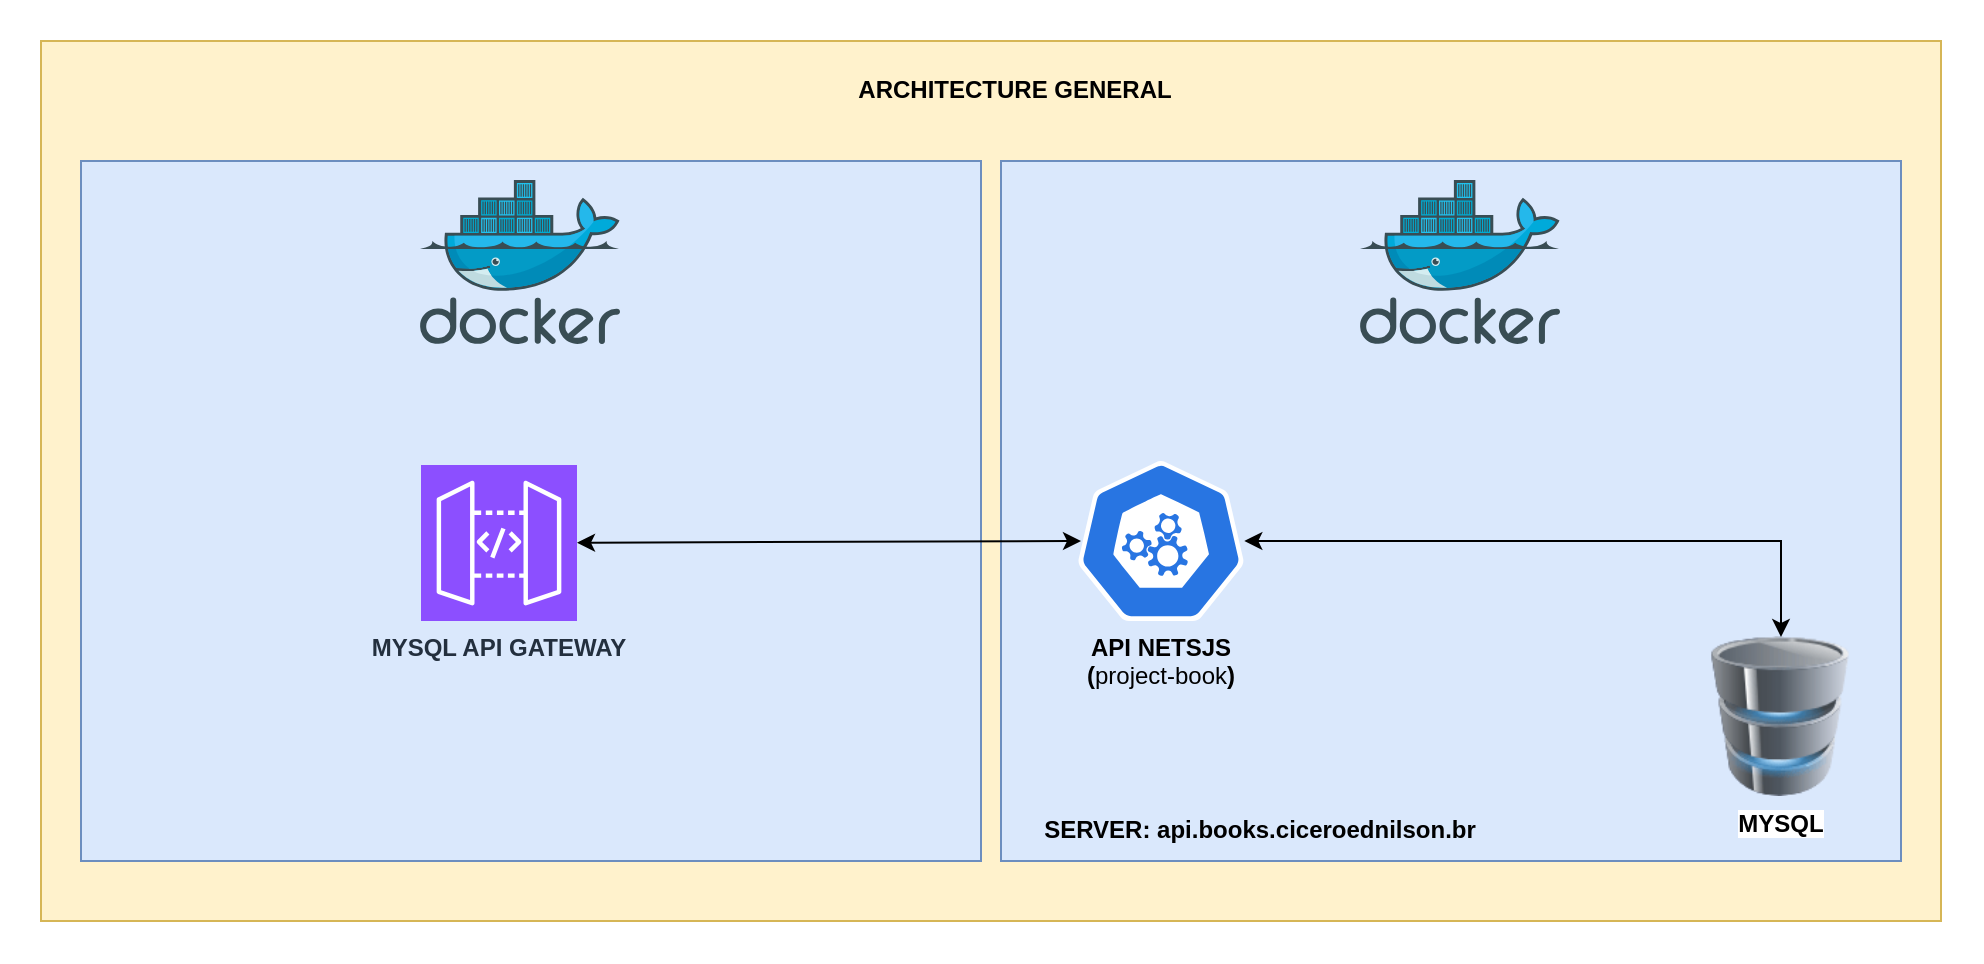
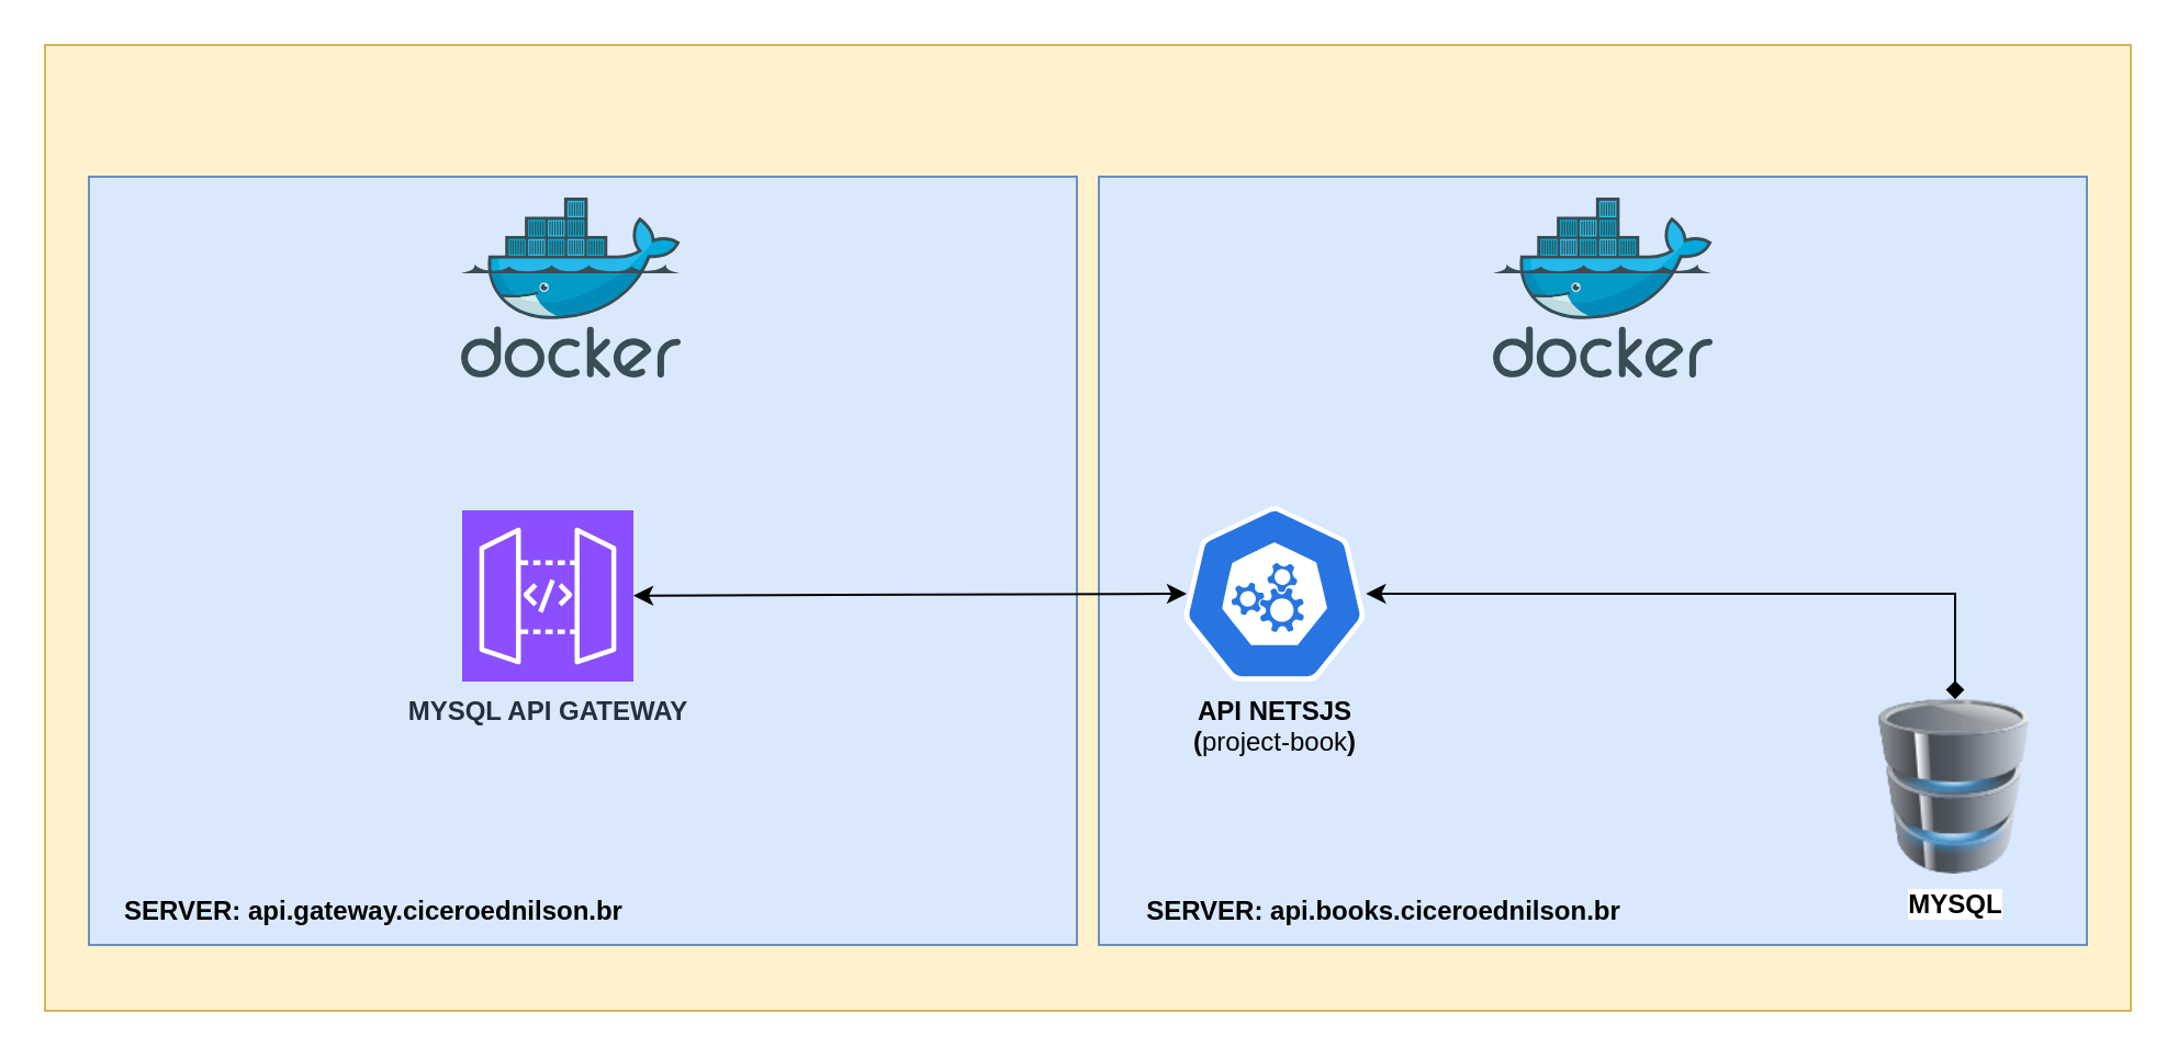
- <mxCell id="14" value="ARCHITECTURE GENERAL" style="text;html=1;align=center;verticalAlign=middle;whiteSpace=wrap;rounded=0;fontStyle=1" vertex="1" parent="1"><mxGeometry x="420" y="30" width="175" height="30" as="geometry" /></mxCell>
- <mxCell id="10" value="" style="endArrow=classic;startArrow=classic;html=1;rounded=0;entryX=0.5;entryY=0;entryDx=0;entryDy=0;" edge="1" parent="1" source="8" target="9"><mxGeometry width="50" height="50" relative="1" as="geometry"><mxPoint x="810" y="410" as="sourcePoint" /><mxPoint x="860" y="360" as="targetPoint" /><Array as="points"><mxPoint x="890" y="270" /></Array></mxGeometry></mxCell>
+ <mxCell id="10" value="" style="endArrow=diamond;startArrow=classic;html=1;rounded=0;entryX=0.5;entryY=0;entryDx=0;entryDy=0;" edge="1" parent="1" source="8" target="9"><mxGeometry width="50" height="50" relative="1" as="geometry"><mxPoint x="810" y="410" as="sourcePoint" /><mxPoint x="860" y="360" as="targetPoint" /><Array as="points"><mxPoint x="890" y="270" /></Array></mxGeometry></mxCell>
+ <mxCell id="12" value="SERVER:&amp;nbsp;&lt;span style=&quot;background-color: initial;&quot;&gt;api.gateway.ciceroednilson.br&lt;/span&gt;" style="text;html=1;align=center;verticalAlign=middle;whiteSpace=wrap;rounded=0;fontStyle=1" vertex="1" parent="1"><mxGeometry x="40" y="400" width="260" height="30" as="geometry" /></mxCell>
